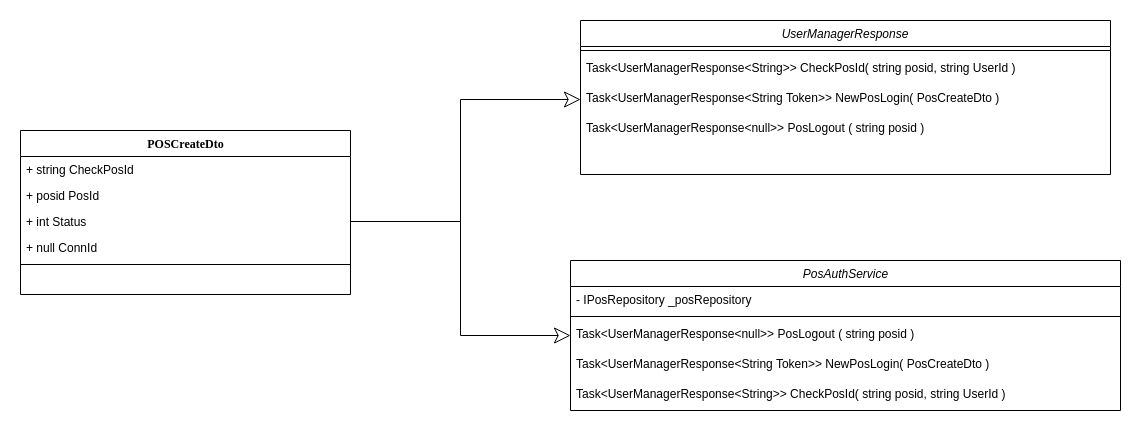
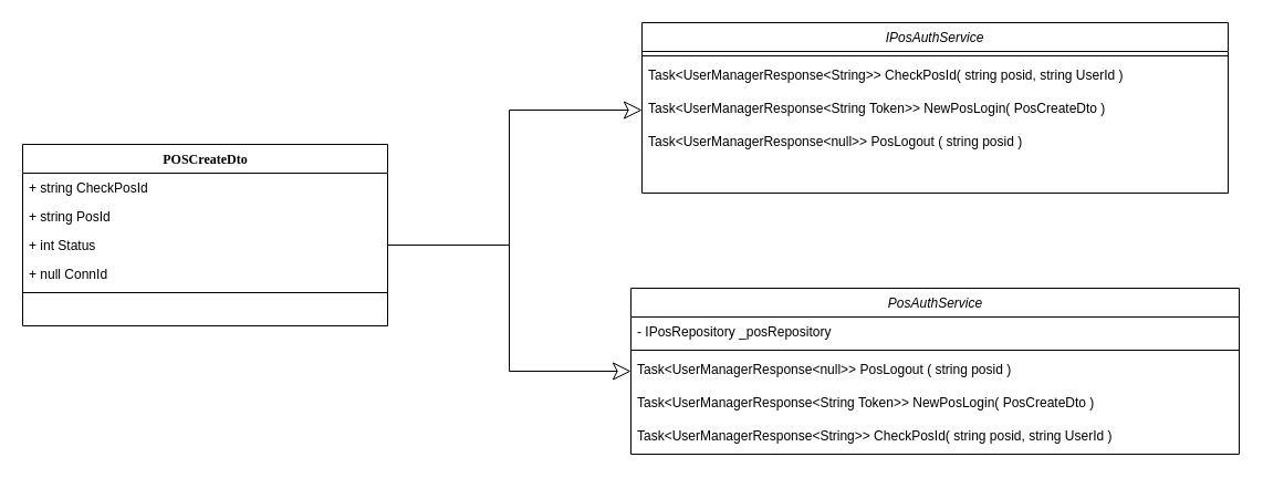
- <mxCell id="2" value="UserManagerResponse" style="swimlane;fontStyle=2;align=center;verticalAlign=top;childLayout=stackLayout;horizontal=1;startSize=26;horizontalStack=0;resizeParent=1;resizeLast=0;collapsible=1;marginBottom=0;rounded=0;shadow=0;strokeWidth=1;" vertex="1" parent="1"><mxGeometry x="580" y="20" width="530" height="154" as="geometry"><mxRectangle x="230" y="140" width="160" height="26" as="alternateBounds" /></mxGeometry></mxCell>
+ <mxCell id="2" value="IPosAuthService" style="swimlane;fontStyle=2;align=center;verticalAlign=top;childLayout=stackLayout;horizontal=1;startSize=26;horizontalStack=0;resizeParent=1;resizeLast=0;collapsible=1;marginBottom=0;rounded=0;shadow=0;strokeWidth=1;" vertex="1" parent="1"><mxGeometry x="580" y="20" width="530" height="154" as="geometry"><mxRectangle x="230" y="140" width="160" height="26" as="alternateBounds" /></mxGeometry></mxCell>
- <mxCell id="15" value="+ posid PosId" style="text;html=1;strokeColor=none;fillColor=none;align=left;verticalAlign=top;spacingLeft=4;spacingRight=4;whiteSpace=wrap;overflow=hidden;rotatable=0;points=[[0,0.5],[1,0.5]];portConstraint=eastwest;" vertex="1" parent="13"><mxGeometry y="52" width="330" height="26" as="geometry" /></mxCell>
+ <mxCell id="15" value="+ string PosId" style="text;html=1;strokeColor=none;fillColor=none;align=left;verticalAlign=top;spacingLeft=4;spacingRight=4;whiteSpace=wrap;overflow=hidden;rotatable=0;points=[[0,0.5],[1,0.5]];portConstraint=eastwest;" vertex="1" parent="13"><mxGeometry y="52" width="330" height="26" as="geometry" /></mxCell>
